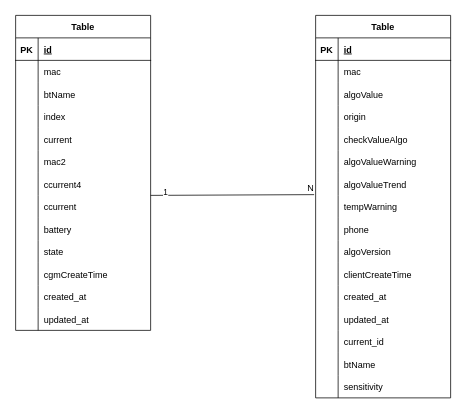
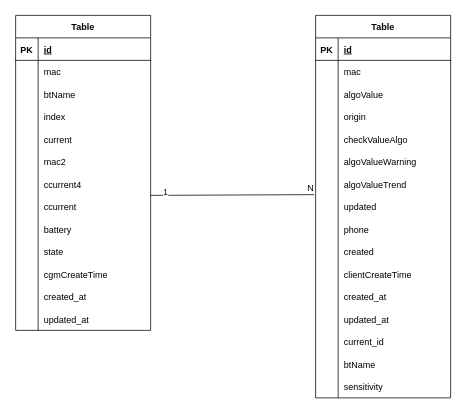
- <mxCell id="66" value="tempWarning" style="shape=partialRectangle;connectable=0;fillColor=none;top=0;left=0;bottom=0;right=0;align=left;spacingLeft=6;overflow=hidden;" vertex="1" parent="64"><mxGeometry x="30" width="150" height="30" as="geometry"><mxRectangle width="150" height="30" as="alternateBounds" /></mxGeometry></mxCell>
+ <mxCell id="66" value="updated" style="shape=partialRectangle;connectable=0;fillColor=none;top=0;left=0;bottom=0;right=0;align=left;spacingLeft=6;overflow=hidden;" vertex="1" parent="64"><mxGeometry x="30" width="150" height="30" as="geometry"><mxRectangle width="150" height="30" as="alternateBounds" /></mxGeometry></mxCell>
- <mxCell id="72" value="algoVersion" style="shape=partialRectangle;connectable=0;fillColor=none;top=0;left=0;bottom=0;right=0;align=left;spacingLeft=6;overflow=hidden;" vertex="1" parent="70"><mxGeometry x="30" width="150" height="30" as="geometry"><mxRectangle width="150" height="30" as="alternateBounds" /></mxGeometry></mxCell>
+ <mxCell id="72" value="created" style="shape=partialRectangle;connectable=0;fillColor=none;top=0;left=0;bottom=0;right=0;align=left;spacingLeft=6;overflow=hidden;" vertex="1" parent="70"><mxGeometry x="30" width="150" height="30" as="geometry"><mxRectangle width="150" height="30" as="alternateBounds" /></mxGeometry></mxCell>
